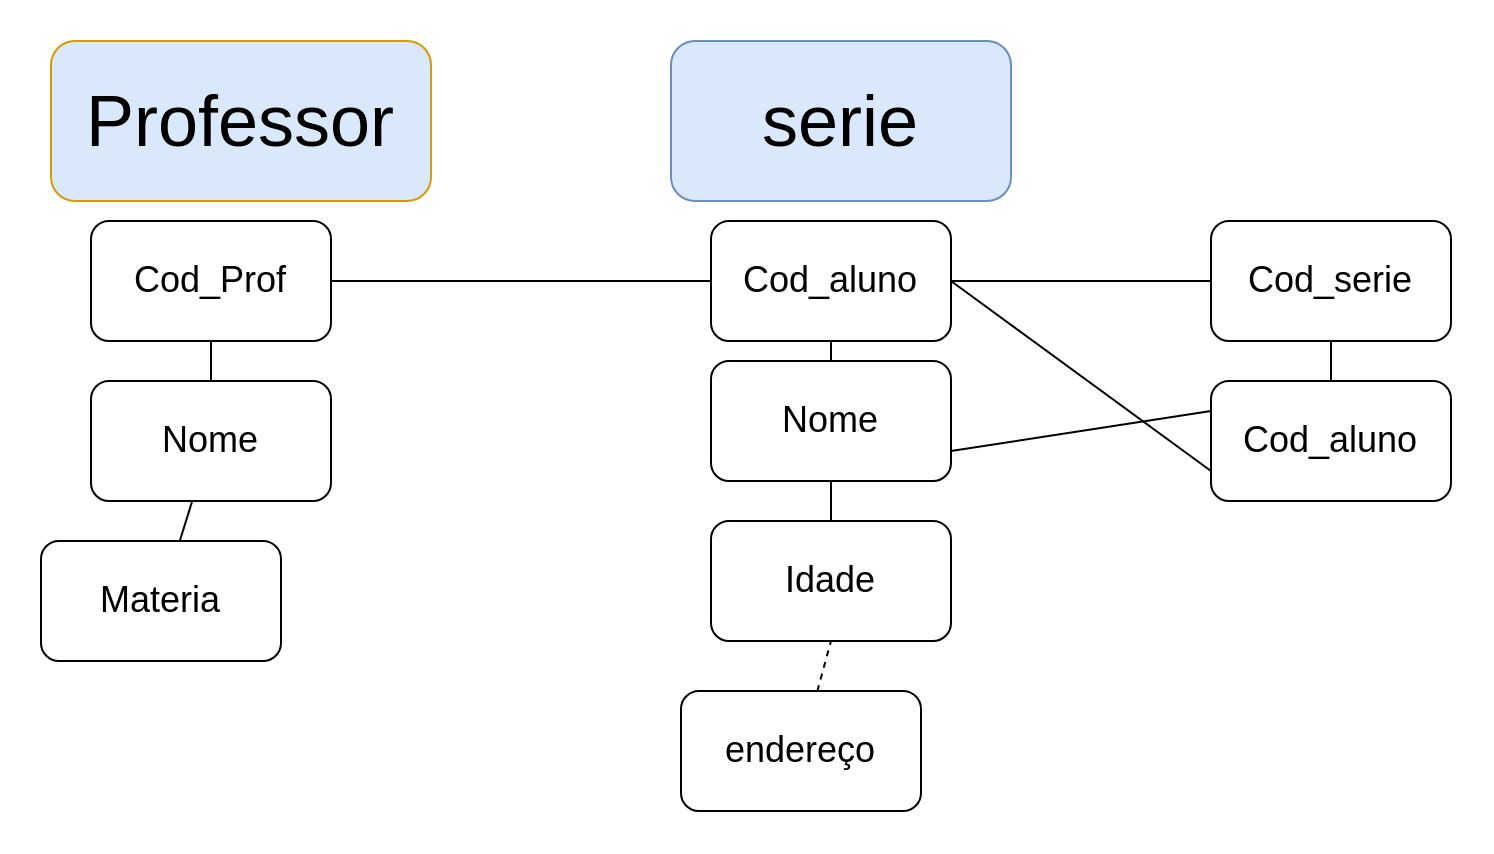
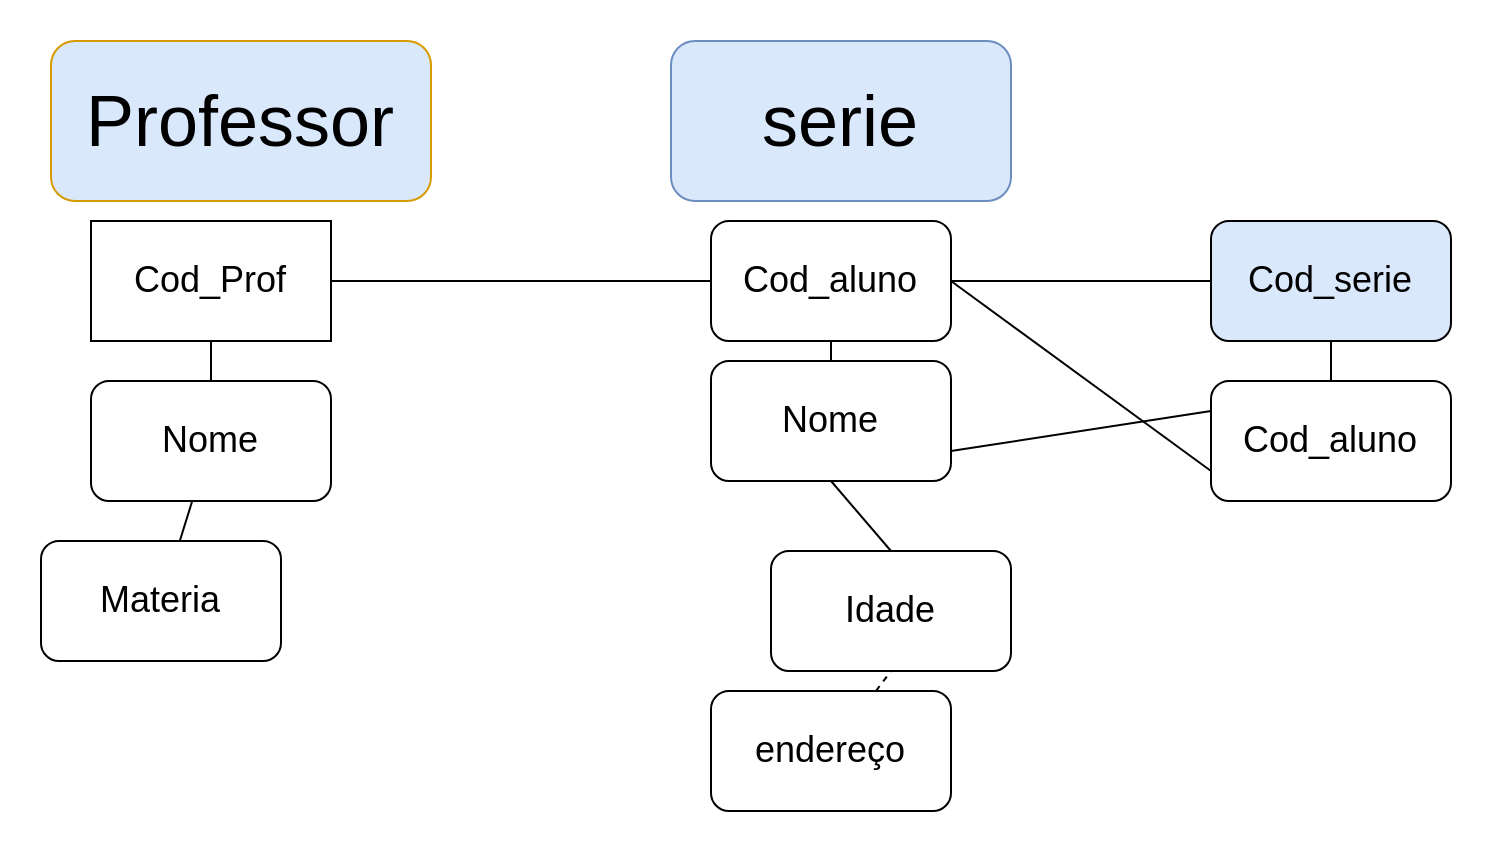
- <mxCell id="9" value="&lt;span style=&quot;font-size: 18px&quot;&gt;Cod_Prof&lt;/span&gt;" style="rounded=1;whiteSpace=wrap;html=1;strokeColor=#000000;" vertex="1" parent="1"><mxGeometry x="45" y="110" width="120" height="60" as="geometry" /></mxCell>
+ <mxCell id="9" value="&lt;span style=&quot;font-size: 18px&quot;&gt;Cod_Prof&lt;/span&gt;" style="whiteSpace=wrap;html=1;strokeColor=#000000;rounded=0;" vertex="1" parent="1"><mxGeometry x="45" y="110" width="120" height="60" as="geometry" /></mxCell>
- <mxCell id="10" value="&lt;font style=&quot;font-size: 18px&quot;&gt;Cod_serie&lt;/font&gt;" style="rounded=1;whiteSpace=wrap;html=1;strokeColor=#000000;" vertex="1" parent="1"><mxGeometry x="605" y="110" width="120" height="60" as="geometry" /></mxCell>
+ <mxCell id="10" value="&lt;font style=&quot;font-size: 18px&quot;&gt;Cod_serie&lt;/font&gt;" style="rounded=1;whiteSpace=wrap;html=1;strokeColor=#000000;fillColor=#dae8fc;" vertex="1" parent="1"><mxGeometry x="605" y="110" width="120" height="60" as="geometry" /></mxCell>
- <mxCell id="6" value="&lt;font style=&quot;font-size: 18px&quot;&gt;Idade&lt;/font&gt;" style="rounded=1;whiteSpace=wrap;html=1;strokeColor=#000000;" vertex="1" parent="1"><mxGeometry x="355" y="260" width="120" height="60" as="geometry" /></mxCell>
+ <mxCell id="6" value="&lt;font style=&quot;font-size: 18px&quot;&gt;Idade&lt;/font&gt;" style="rounded=1;whiteSpace=wrap;html=1;strokeColor=#000000;" vertex="1" parent="1"><mxGeometry x="385" y="275" width="120" height="60" as="geometry" /></mxCell>
- <mxCell id="5" value="&lt;font style=&quot;font-size: 18px&quot;&gt;endereço&lt;/font&gt;" style="rounded=1;whiteSpace=wrap;html=1;strokeColor=#000000;" vertex="1" parent="1"><mxGeometry x="340" y="345" width="120" height="60" as="geometry" /></mxCell>
+ <mxCell id="5" value="&lt;font style=&quot;font-size: 18px&quot;&gt;endereço&lt;/font&gt;" style="rounded=1;whiteSpace=wrap;html=1;strokeColor=#000000;" vertex="1" parent="1"><mxGeometry x="355" y="345" width="120" height="60" as="geometry" /></mxCell>
